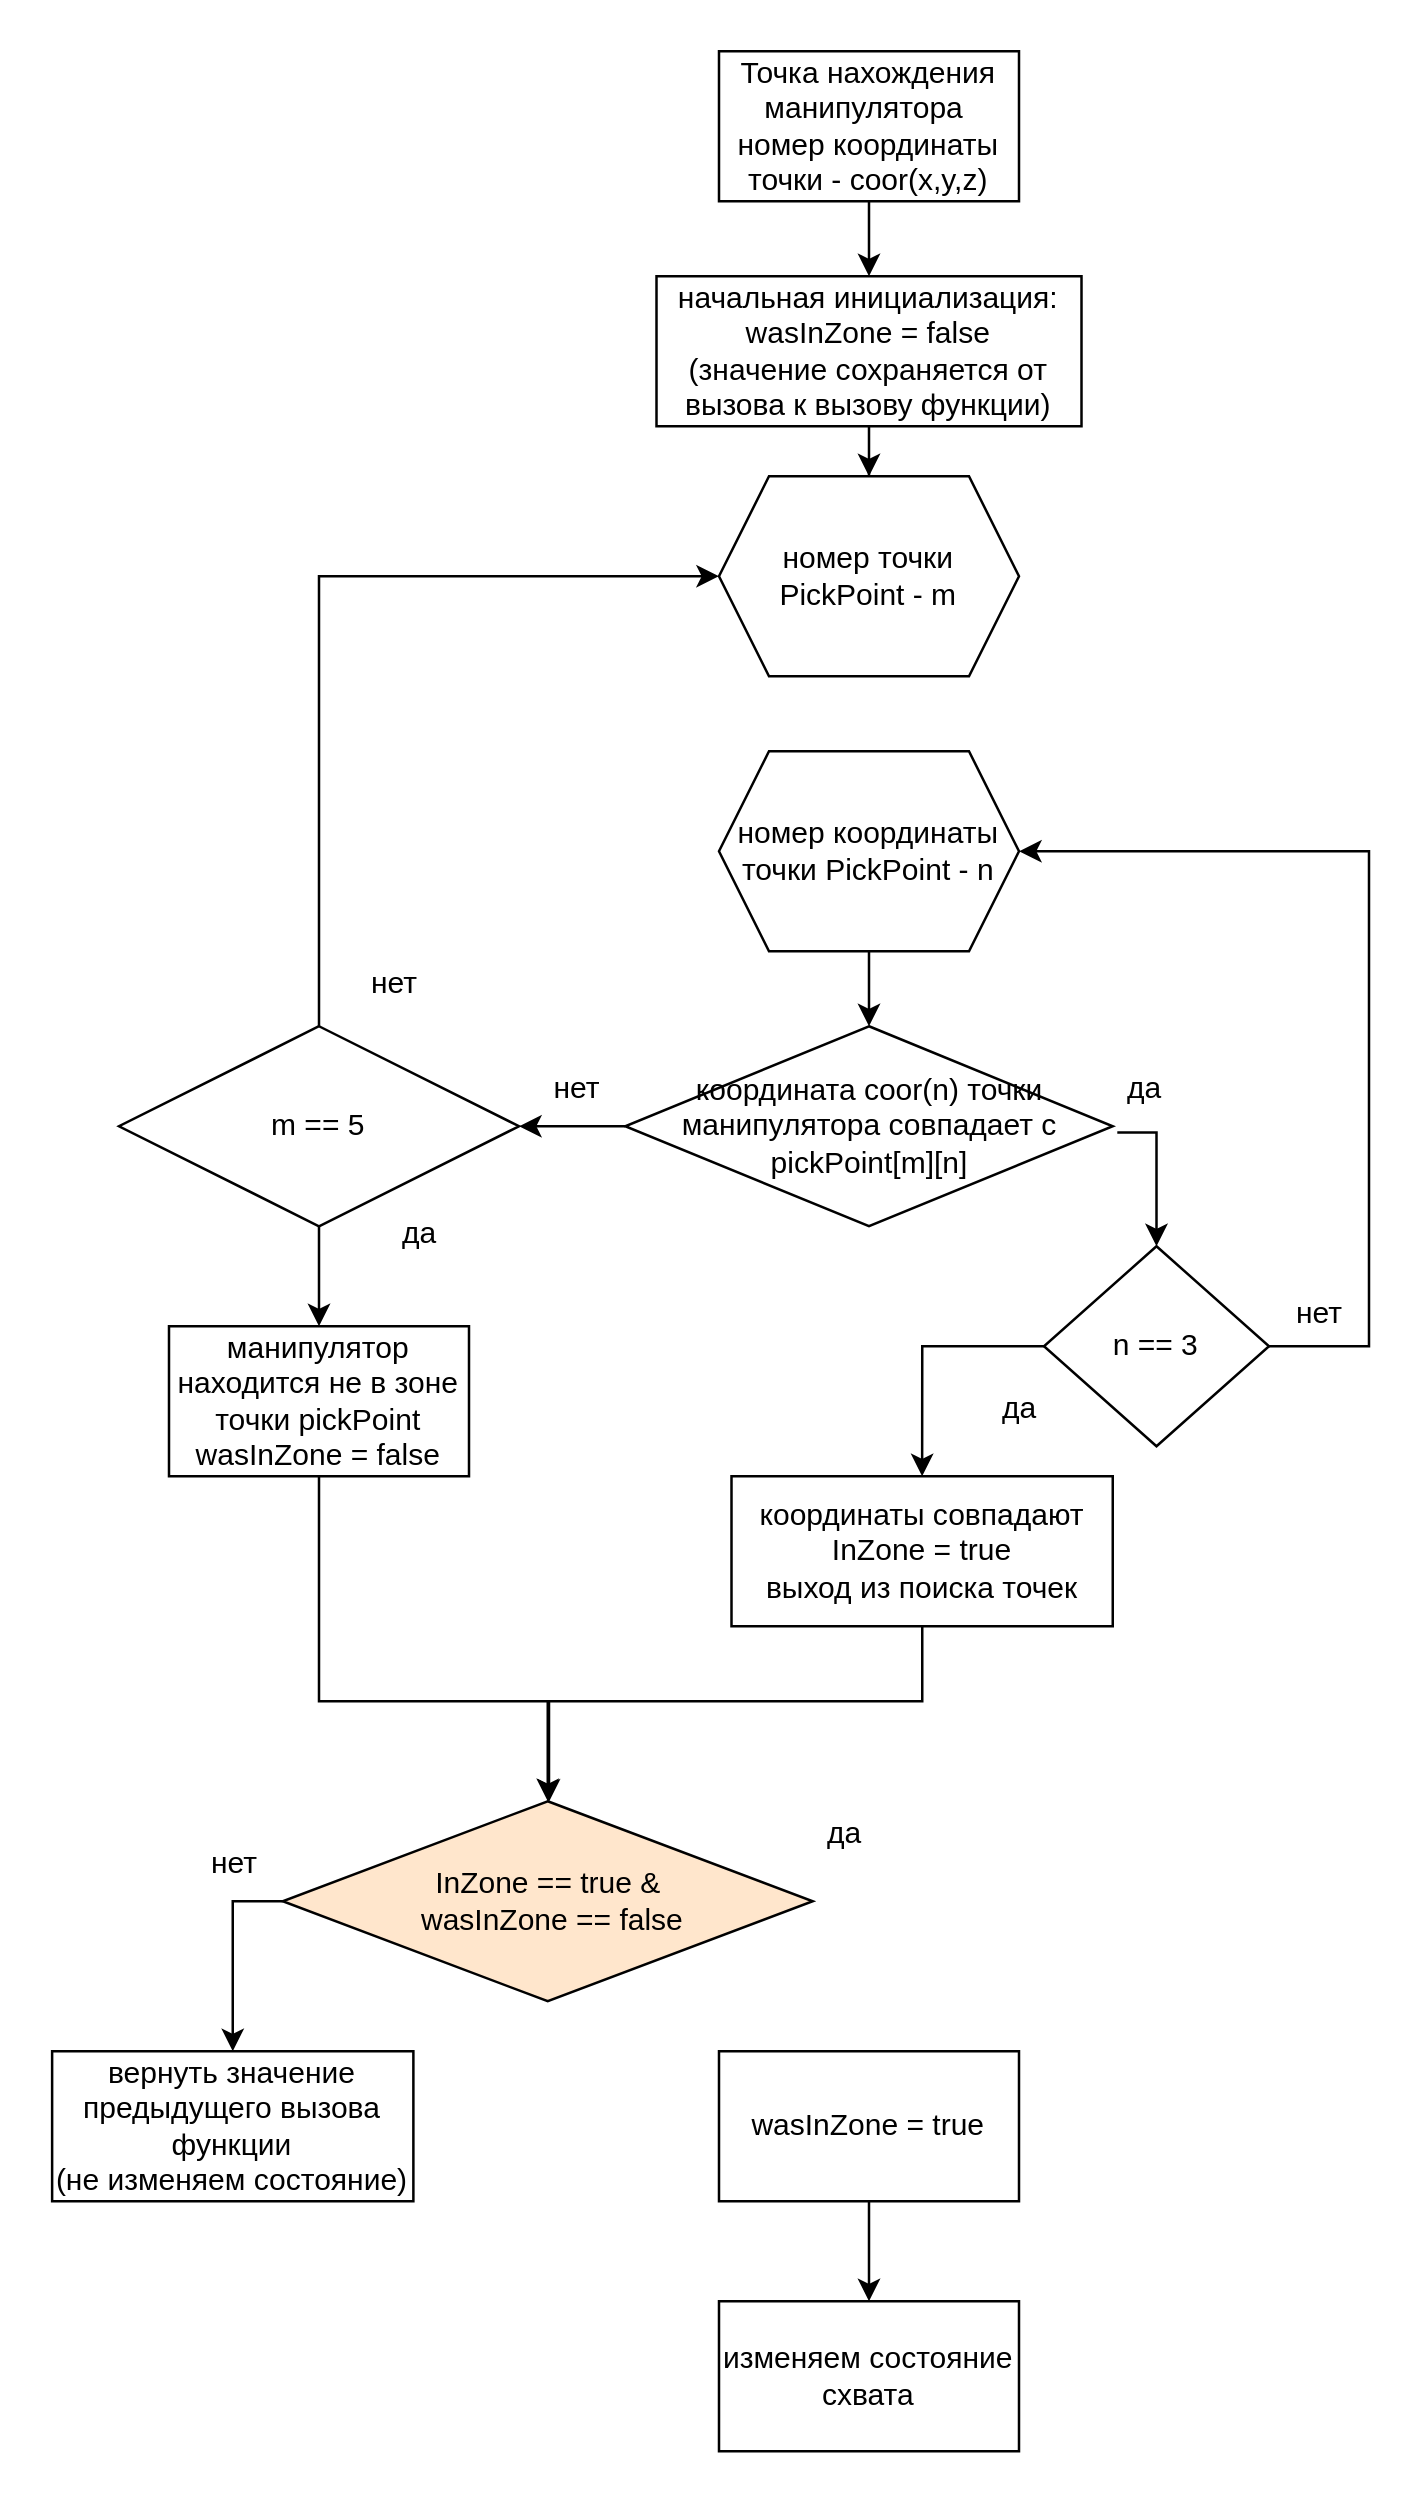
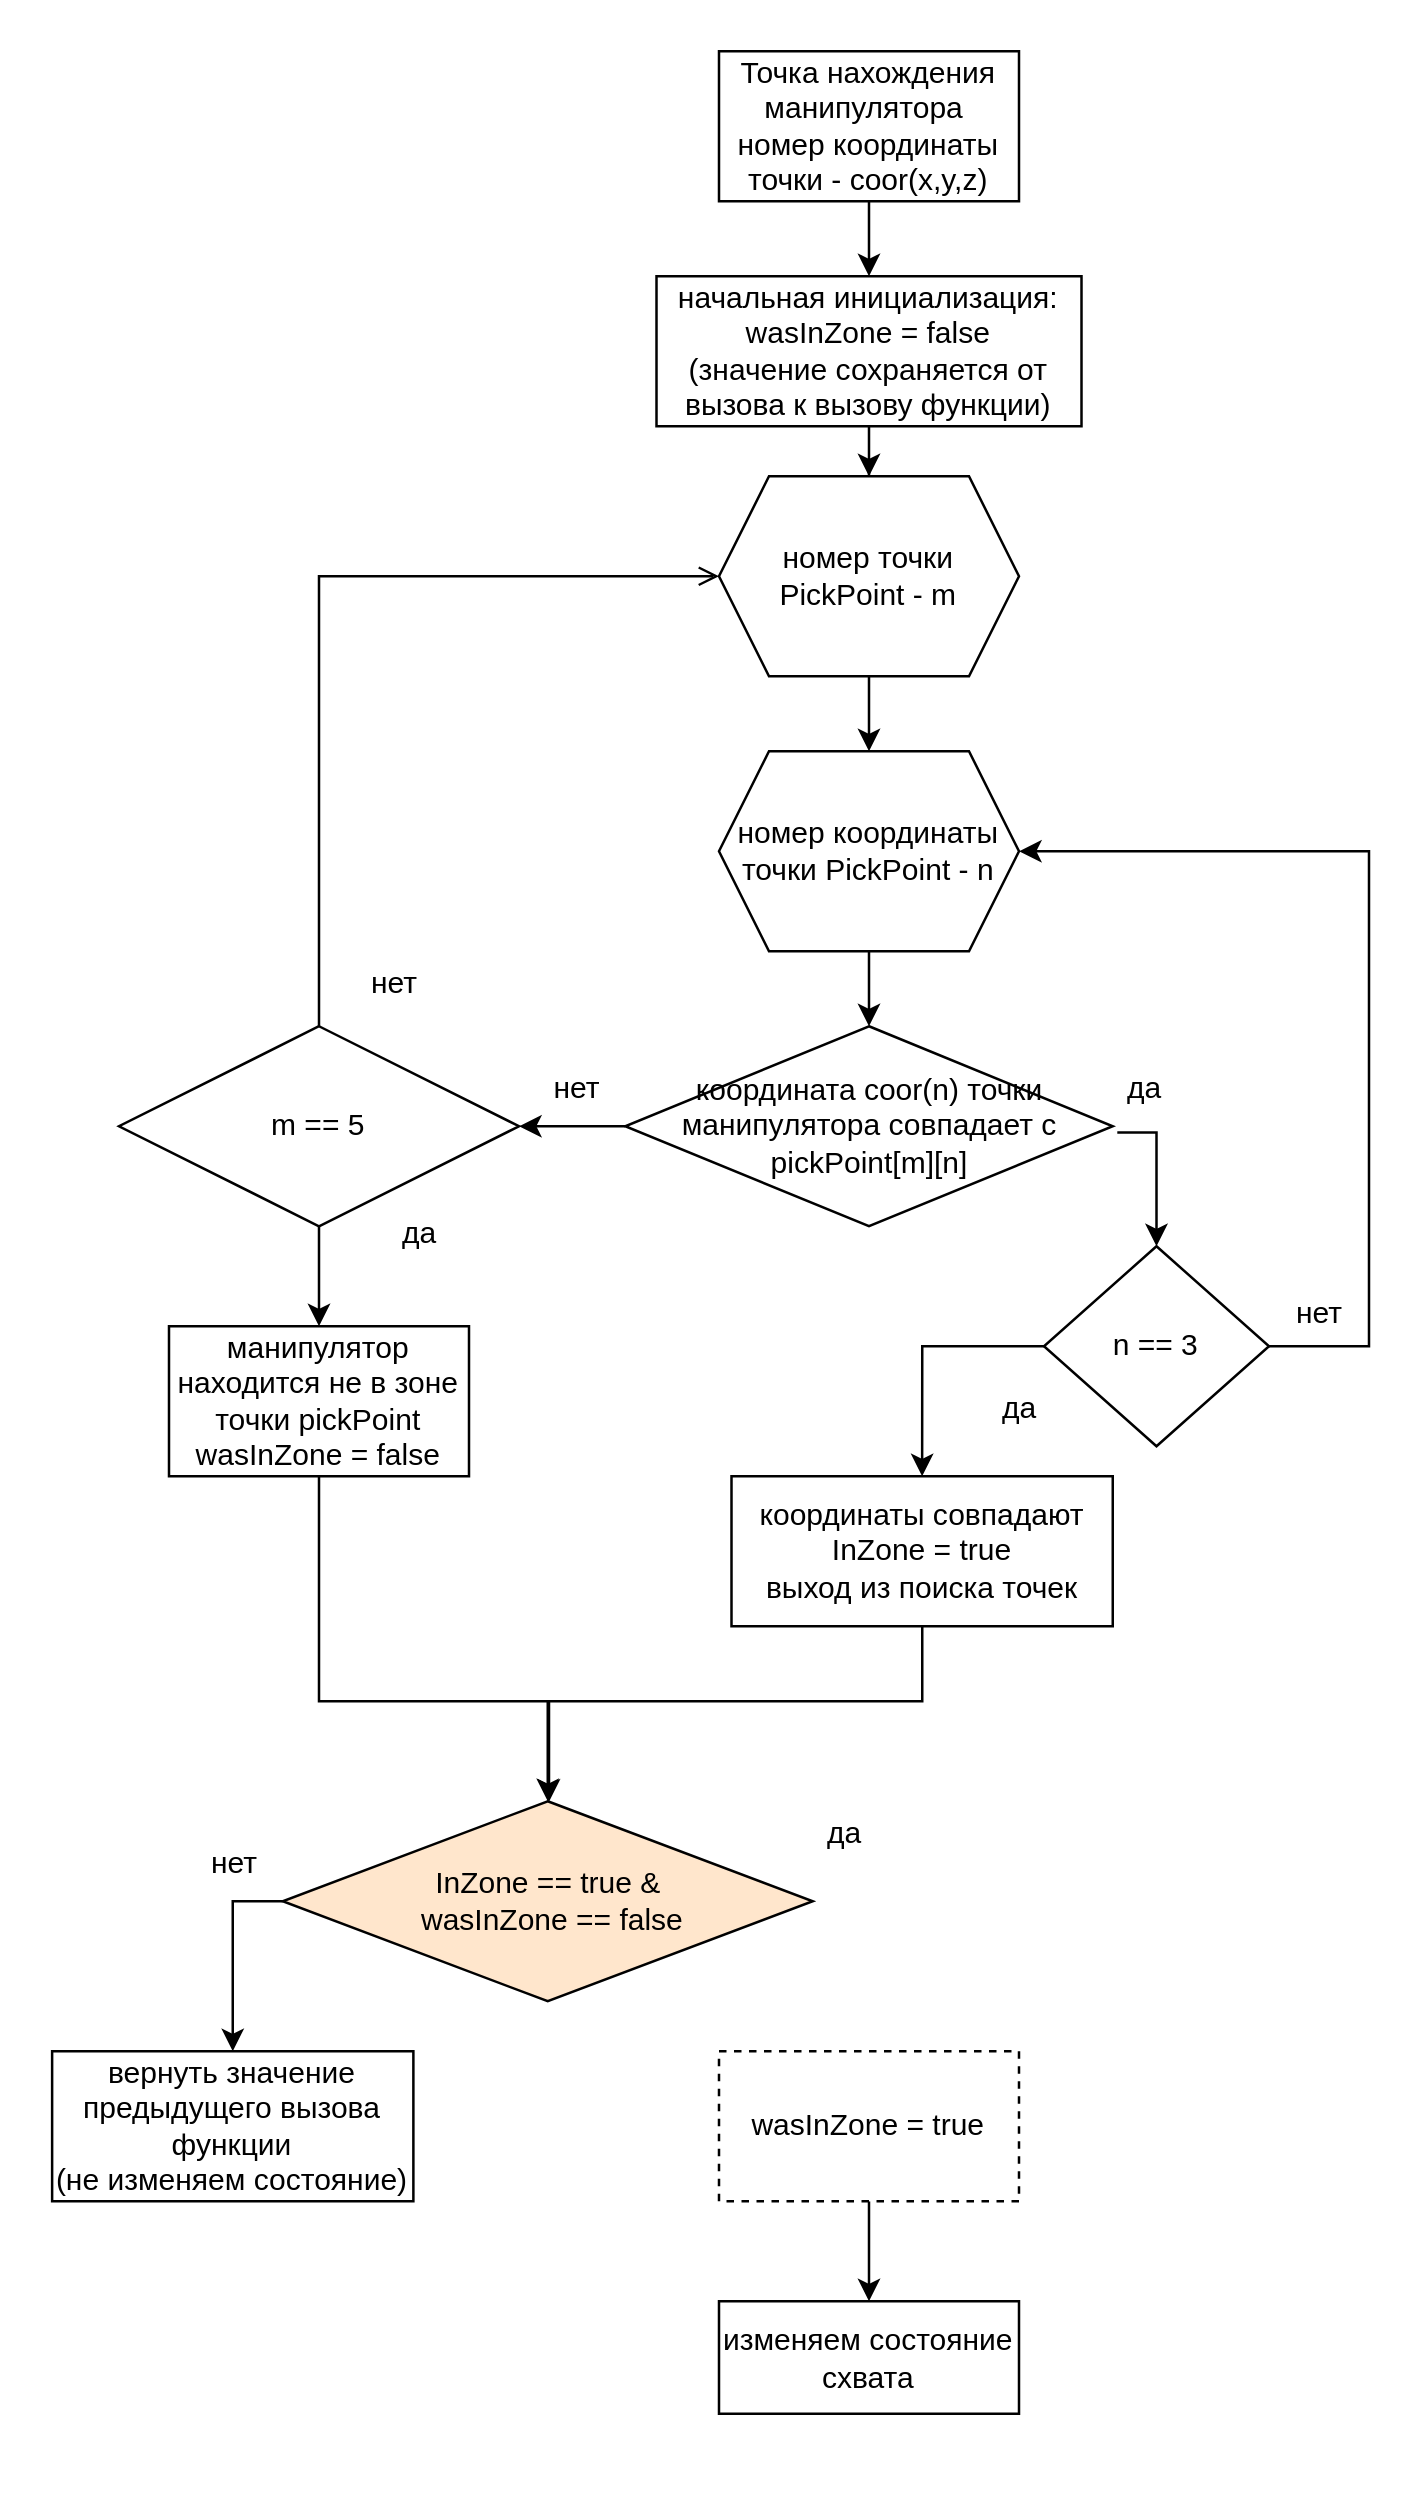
- <mxCell id="2" style="edgeStyle=orthogonalEdgeStyle;rounded=0;orthogonalLoop=1;jettySize=auto;html=1;entryX=0;entryY=0.5;entryDx=0;entryDy=0;exitX=0.5;exitY=0;exitDx=0;exitDy=0;" parent="1" source="25" target="10" edge="1"><mxGeometry relative="1" as="geometry"><Array as="points"><mxPoint x="127" y="230" /></Array></mxGeometry></mxCell>
+ <mxCell id="2" style="edgeStyle=orthogonalEdgeStyle;rounded=0;orthogonalLoop=1;jettySize=auto;html=1;entryX=0;entryY=0.5;entryDx=0;entryDy=0;exitX=0.5;exitY=0;exitDx=0;exitDy=0;endArrow=open;" parent="1" source="25" target="10" edge="1"><mxGeometry relative="1" as="geometry"><Array as="points"><mxPoint x="127" y="230" /></Array></mxGeometry></mxCell>
+ <mxCell id="9" value="" style="edgeStyle=orthogonalEdgeStyle;rounded=0;orthogonalLoop=1;jettySize=auto;html=1;entryX=0.5;entryY=0;entryDx=0;entryDy=0;" parent="1" source="10" target="6" edge="1"><mxGeometry relative="1" as="geometry"><mxPoint x="347" y="300" as="targetPoint" /></mxGeometry></mxCell>
- <mxCell id="31" value="wasInZone = true" style="rounded=0;whiteSpace=wrap;html=1;" vertex="1" parent="1"><mxGeometry x="287" y="820" width="120" height="60" as="geometry" /></mxCell>
+ <mxCell id="31" value="wasInZone = true" style="rounded=0;whiteSpace=wrap;html=1;dashed=1;" vertex="1" parent="1"><mxGeometry x="287" y="820" width="120" height="60" as="geometry" /></mxCell>
- <mxCell id="13" value="изменяем состояние схвата" style="rounded=0;whiteSpace=wrap;html=1;" parent="1" vertex="1"><mxGeometry x="287" y="920" width="120" height="60" as="geometry" /></mxCell>
+ <mxCell id="13" value="изменяем состояние схвата" style="rounded=0;whiteSpace=wrap;html=1;" parent="1" vertex="1"><mxGeometry x="287" y="920" width="120" height="45" as="geometry" /></mxCell>
